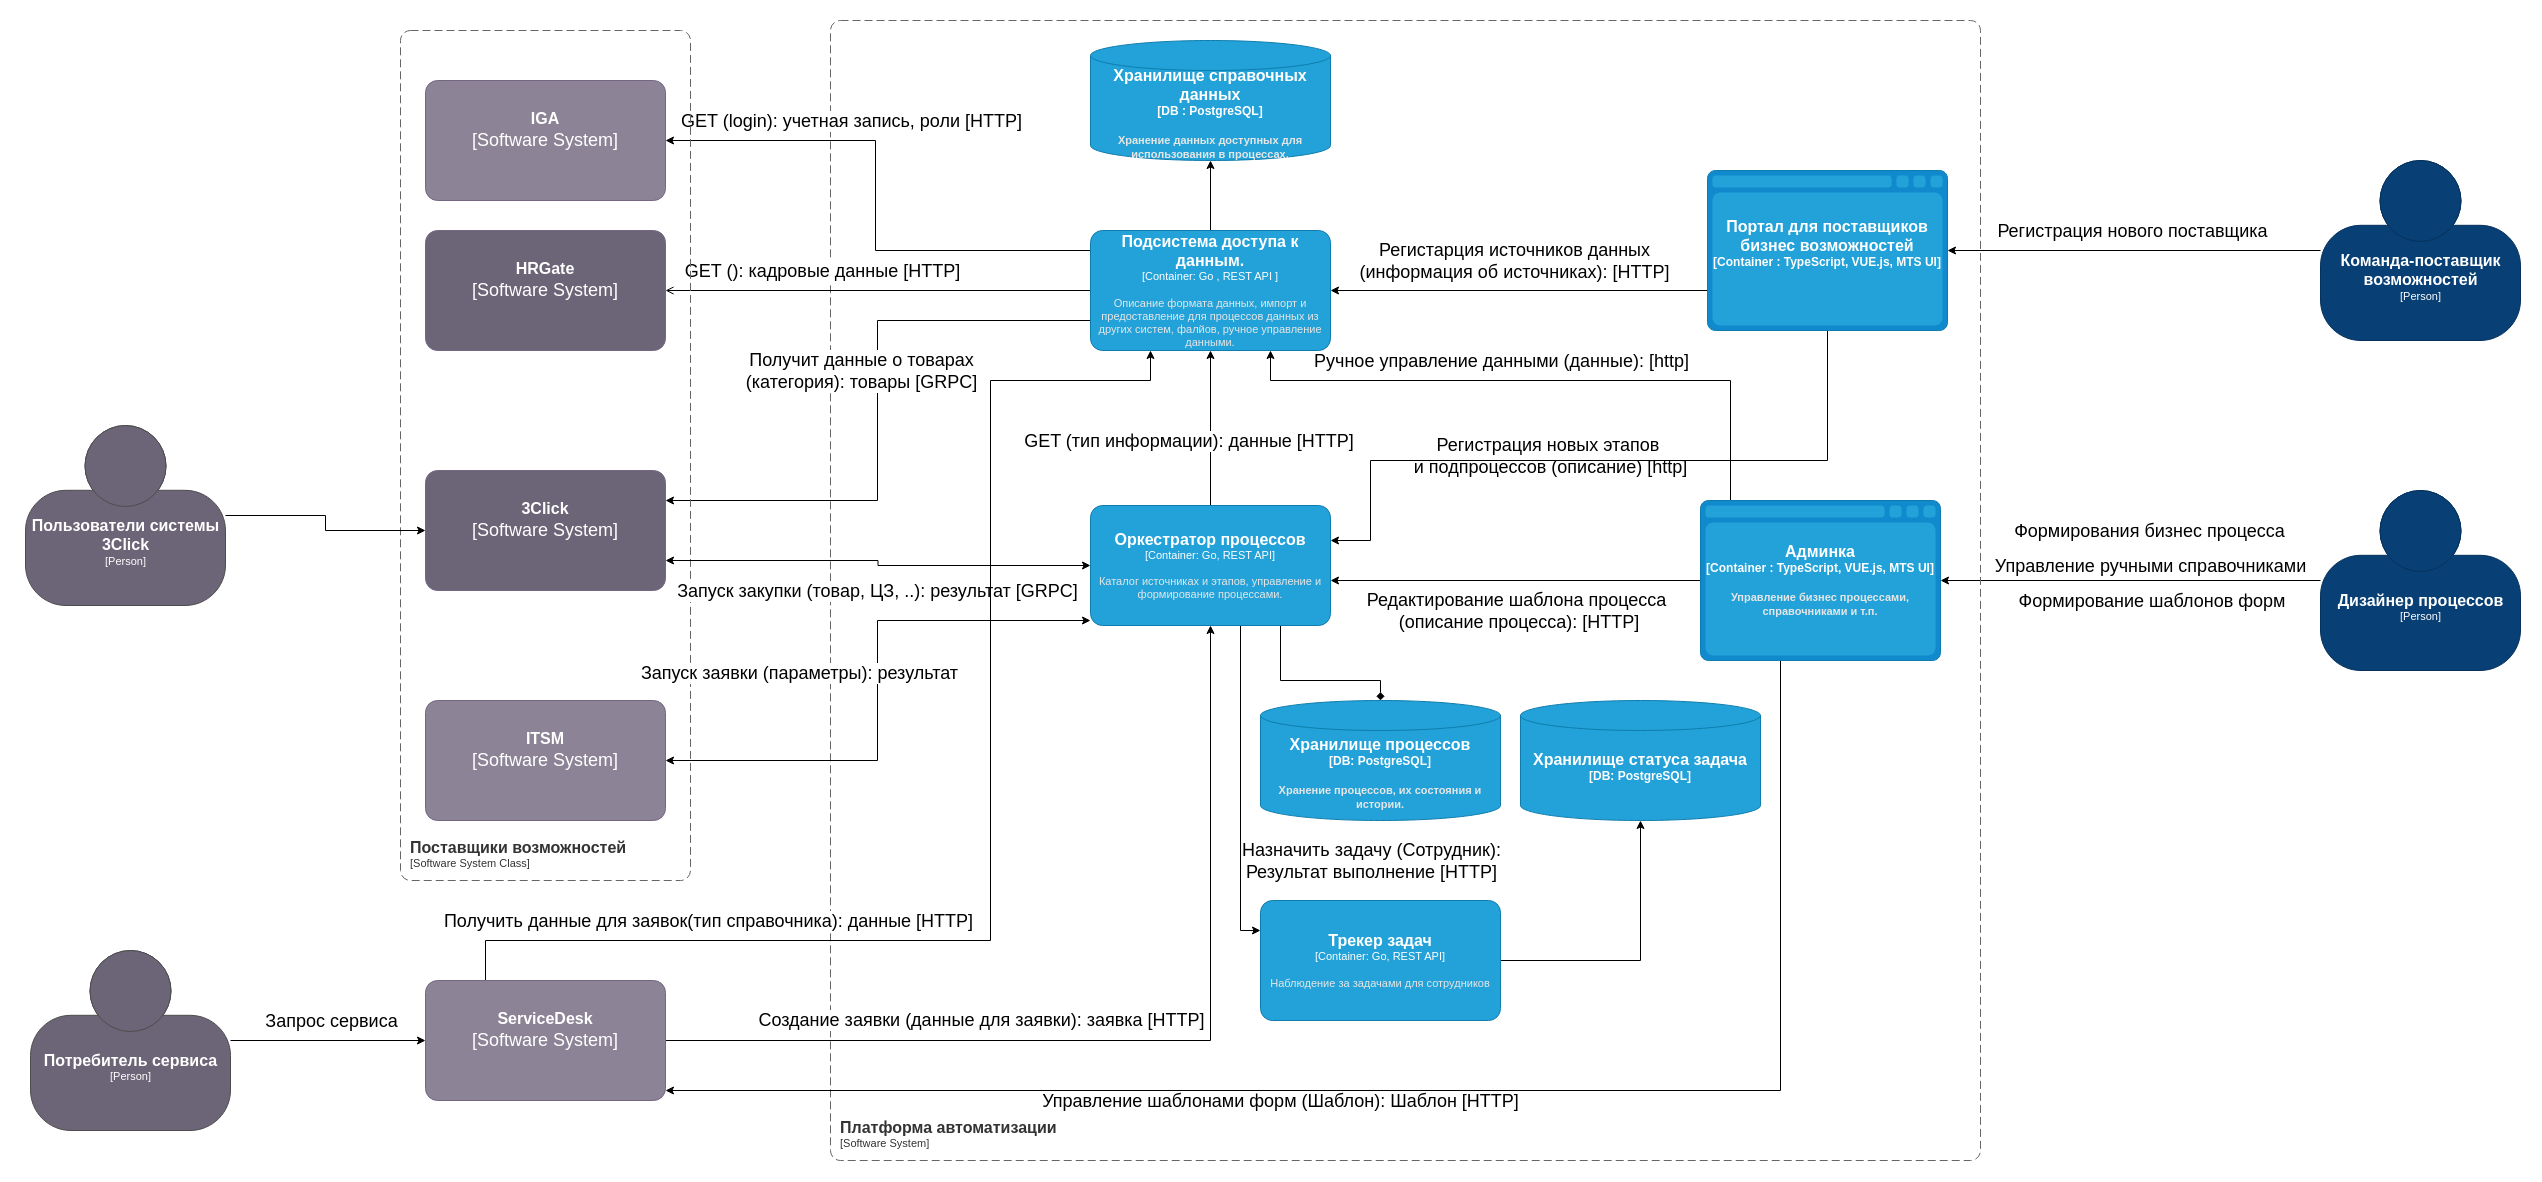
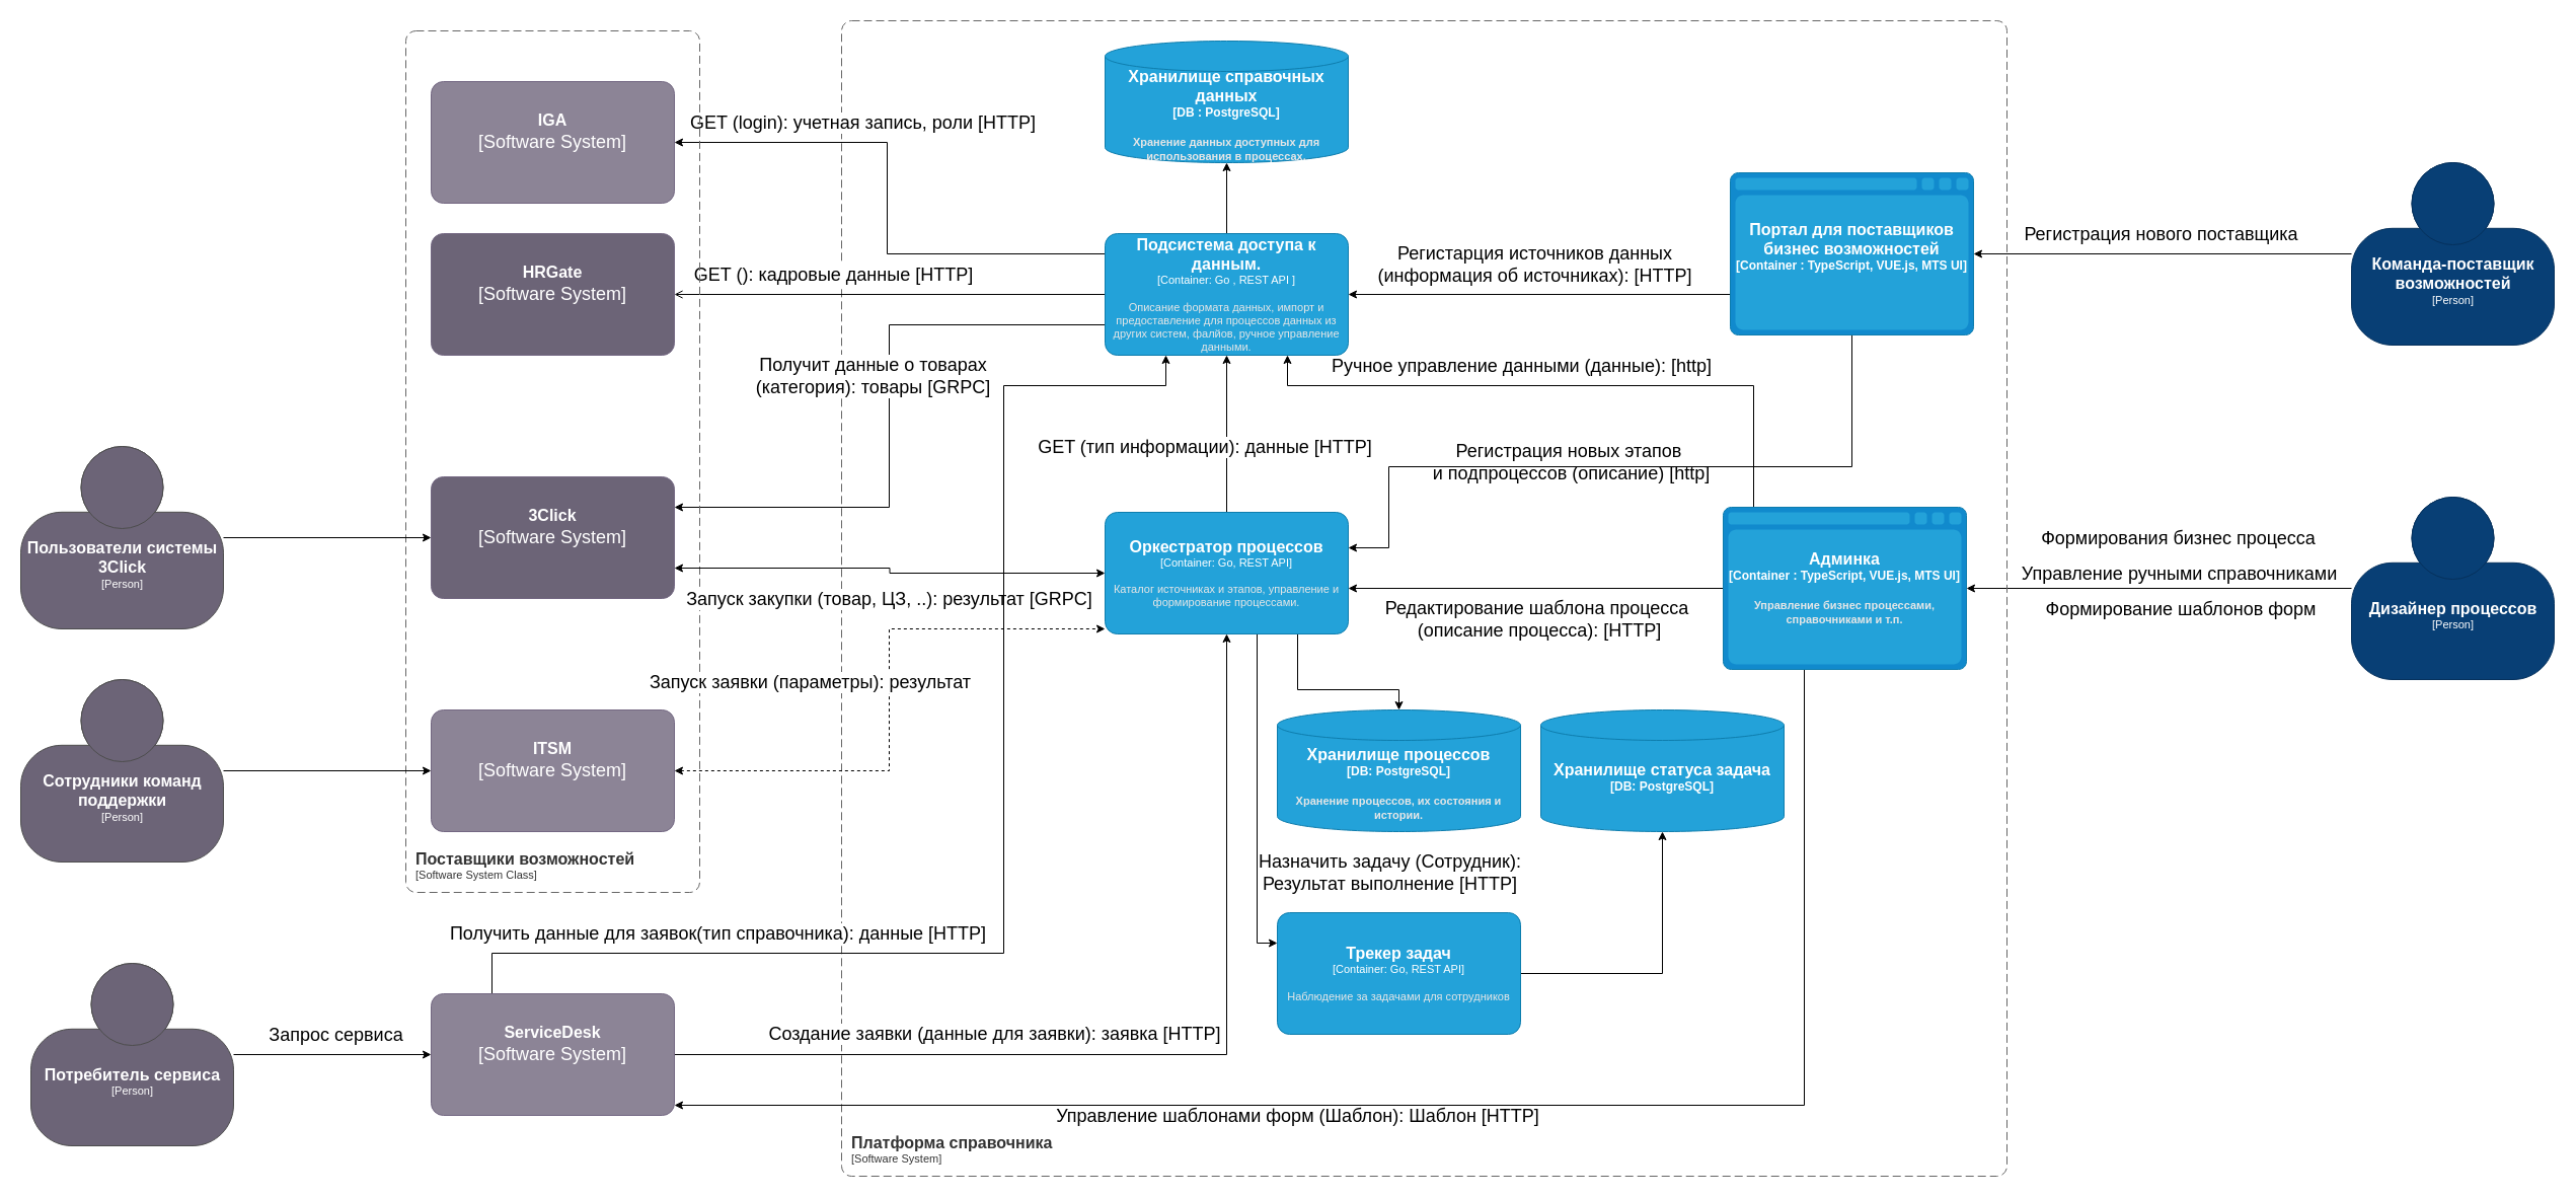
- <mxCell id="47" value="&lt;font style=&quot;font-size: 16px&quot;&gt;&lt;b&gt;Пользователи системы &#10;3Click &lt;/b&gt;&lt;/font&gt;&lt;div&gt;[Person]&lt;/div&gt;&lt;br&gt;&lt;div&gt;&lt;font style=&quot;font-size: 11px&quot;&gt;&lt;font color=&quot;#cccccc&quot;&gt;&lt;/font&gt;&lt;/div&gt;" style="html=1;fontSize=11;dashed=0;whitespace=wrap;fillColor=#6C6477;strokeColor=#4D4D4D;fontColor=#ffffff;shape=mxgraph.c4.person2;align=center;metaEdit=1;points=[[0.5,0,0],[1,0.5,0],[1,0.75,0],[0.75,1,0],[0.5,1,0],[0.25,1,0],[0,0.75,0],[0,0.5,0]];resizable=0;labelBackgroundColor=none;" parent="1" vertex="1"><mxGeometry x="25" y="425" width="200" height="180" as="geometry" /></mxCell>
+ <mxCell id="47" value="&lt;font style=&quot;font-size: 16px&quot;&gt;&lt;b&gt;Пользователи системы &#10;3Click &lt;/b&gt;&lt;/font&gt;&lt;div&gt;[Person]&lt;/div&gt;&lt;br&gt;&lt;div&gt;&lt;font style=&quot;font-size: 11px&quot;&gt;&lt;font color=&quot;#cccccc&quot;&gt;&lt;/font&gt;&lt;/div&gt;" style="html=1;fontSize=11;dashed=0;whitespace=wrap;fillColor=#6C6477;strokeColor=#4D4D4D;fontColor=#ffffff;shape=mxgraph.c4.person2;align=center;metaEdit=1;points=[[0.5,0,0],[1,0.5,0],[1,0.75,0],[0.75,1,0],[0.5,1,0],[0.25,1,0],[0,0.75,0],[0,0.5,0]];resizable=0;labelBackgroundColor=none;" parent="1" vertex="1"><mxGeometry x="20" y="440" width="200" height="180" as="geometry" /></mxCell>
- <mxCell id="24" style="edgeStyle=orthogonalEdgeStyle;rounded=0;orthogonalLoop=1;jettySize=auto;html=1;entryX=0.5;entryY=0;entryDx=0;entryDy=0;entryPerimeter=0;endArrow=diamond;" parent="1" source="27" target="57" edge="1"><mxGeometry relative="1" as="geometry"><Array as="points"><mxPoint x="1280" y="680" /><mxPoint x="1380" y="680" /></Array></mxGeometry></mxCell>
+ <mxCell id="24" style="edgeStyle=orthogonalEdgeStyle;rounded=0;orthogonalLoop=1;jettySize=auto;html=1;entryX=0.5;entryY=0;entryDx=0;entryDy=0;entryPerimeter=0;" parent="1" source="27" target="57" edge="1"><mxGeometry relative="1" as="geometry"><Array as="points"><mxPoint x="1280" y="680" /><mxPoint x="1380" y="680" /></Array></mxGeometry></mxCell>
+ <mxCell id="52" value="&lt;font style=&quot;font-size: 16px&quot;&gt;&lt;b&gt;Сотрудники команд &#10;поддержки&lt;/b&gt;&lt;/font&gt;&lt;div&gt;[Person]&lt;/div&gt;&lt;br&gt;&lt;div&gt;&lt;font style=&quot;font-size: 11px&quot;&gt;&lt;font color=&quot;#cccccc&quot;&gt;&lt;/font&gt;&lt;/div&gt;" style="html=1;fontSize=11;dashed=0;whitespace=wrap;fillColor=#6C6477;strokeColor=#4D4D4D;fontColor=#ffffff;shape=mxgraph.c4.person2;align=center;metaEdit=1;points=[[0.5,0,0],[1,0.5,0],[1,0.75,0],[0.75,1,0],[0.5,1,0],[0.25,1,0],[0,0.75,0],[0,0.5,0]];resizable=0;labelBackgroundColor=none;" parent="1" vertex="1"><mxGeometry x="20" y="670" width="200" height="180" as="geometry" /></mxCell>
+ <mxCell id="51" style="edgeStyle=orthogonalEdgeStyle;rounded=0;orthogonalLoop=1;jettySize=auto;html=1;fontSize=18;startArrow=none;startFill=0;" parent="1" source="52" target="49" edge="1"><mxGeometry relative="1" as="geometry" /></mxCell>
- <mxCell id="48" style="edgeStyle=orthogonalEdgeStyle;rounded=0;orthogonalLoop=1;jettySize=auto;html=1;fontSize=18;startArrow=classic;startFill=1;" parent="1" source="49" target="27" edge="1"><mxGeometry relative="1" as="geometry"><Array as="points"><mxPoint x="877" y="760" /><mxPoint x="877" y="620" /></Array></mxGeometry></mxCell>
+ <mxCell id="48" style="edgeStyle=orthogonalEdgeStyle;rounded=0;orthogonalLoop=1;jettySize=auto;html=1;fontSize=18;startArrow=classic;startFill=1;dashed=1;" parent="1" source="49" target="27" edge="1"><mxGeometry relative="1" as="geometry"><Array as="points"><mxPoint x="877" y="760" /><mxPoint x="877" y="620" /></Array></mxGeometry></mxCell>
- <mxCell id="9" value="&lt;font style=&quot;font-size: 16px&quot;&gt;&lt;b&gt;&lt;div style=&quot;text-align: left&quot;&gt;Платформа автоматизации&lt;/div&gt;&lt;/b&gt;&lt;/font&gt;&lt;div style=&quot;text-align: left&quot;&gt;[Software System]&lt;/div&gt;" style="rounded=1;fontSize=11;whiteSpace=wrap;html=1;dashed=1;arcSize=20;fillColor=none;strokeColor=#666666;fontColor=#333333;labelBackgroundColor=none;align=left;verticalAlign=bottom;labelBorderColor=none;spacingTop=0;spacing=10;dashPattern=8 4;metaEdit=1;rotatable=0;perimeter=rectanglePerimeter;noLabel=0;labelPadding=0;allowArrows=0;connectable=0;expand=0;recursiveResize=0;editable=1;pointerEvents=0;absoluteArcSize=1;points=[[0.25,0,0],[0.5,0,0],[0.75,0,0],[1,0.25,0],[1,0.5,0],[1,0.75,0],[0.75,1,0],[0.5,1,0],[0.25,1,0],[0,0.75,0],[0,0.5,0],[0,0.25,0]];" parent="1" vertex="1"><mxGeometry x="830" y="20" width="1150" height="1140" as="geometry" /></mxCell>
+ <mxCell id="9" value="&lt;font style=&quot;font-size: 16px&quot;&gt;&lt;b&gt;&lt;div style=&quot;text-align: left&quot;&gt;Платформа справочника&lt;/div&gt;&lt;/b&gt;&lt;/font&gt;&lt;div style=&quot;text-align: left&quot;&gt;[Software System]&lt;/div&gt;" style="rounded=1;fontSize=11;whiteSpace=wrap;html=1;dashed=1;arcSize=20;fillColor=none;strokeColor=#666666;fontColor=#333333;labelBackgroundColor=none;align=left;verticalAlign=bottom;labelBorderColor=none;spacingTop=0;spacing=10;dashPattern=8 4;metaEdit=1;rotatable=0;perimeter=rectanglePerimeter;noLabel=0;labelPadding=0;allowArrows=0;connectable=0;expand=0;recursiveResize=0;editable=1;pointerEvents=0;absoluteArcSize=1;points=[[0.25,0,0],[0.5,0,0],[0.75,0,0],[1,0.25,0],[1,0.5,0],[1,0.75,0],[0.75,1,0],[0.5,1,0],[0.25,1,0],[0,0.75,0],[0,0.5,0],[0,0.25,0]];" parent="1" vertex="1"><mxGeometry x="830" y="20" width="1150" height="1140" as="geometry" /></mxCell>
